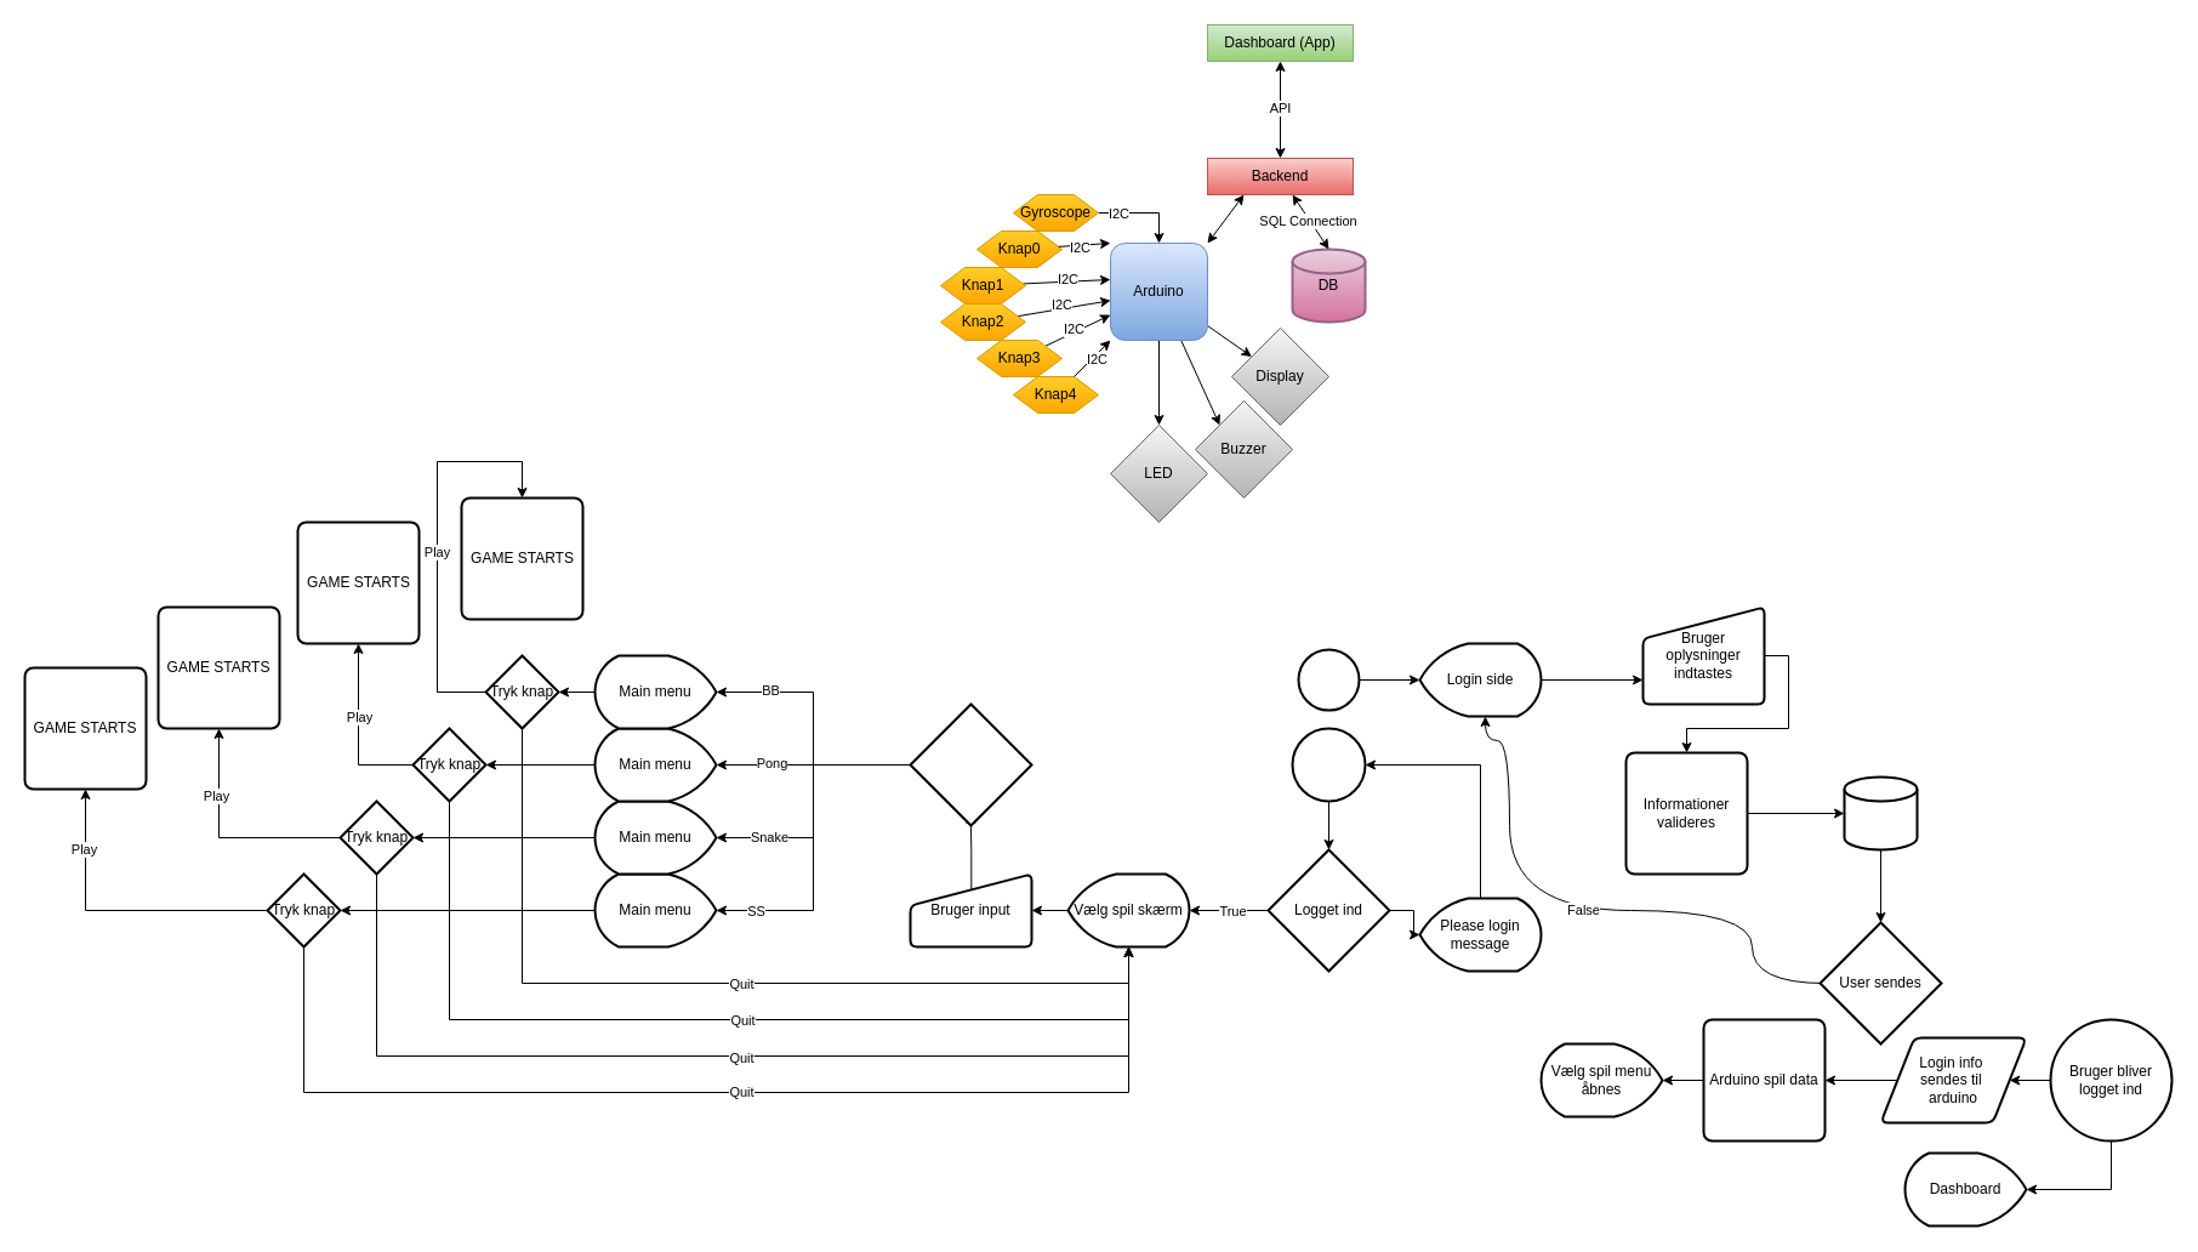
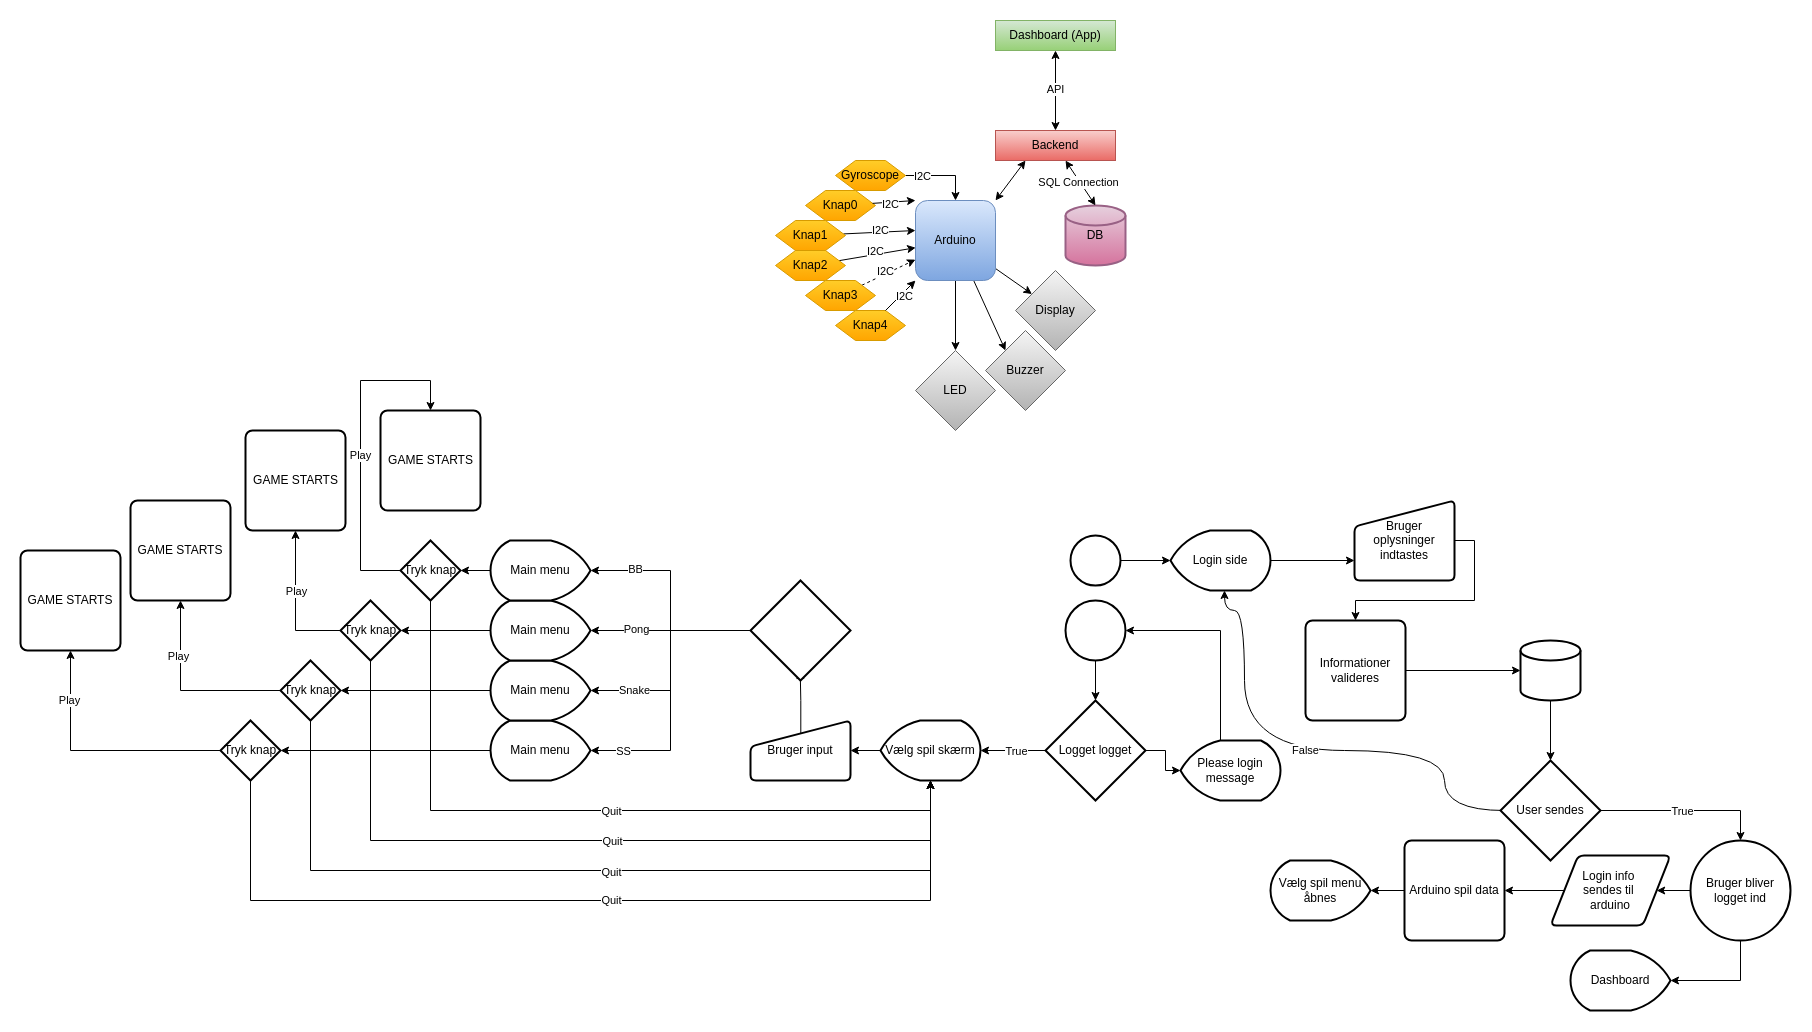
- <mxCell id="70" style="rounded=0;orthogonalLoop=1;jettySize=auto;html=1;" parent="52" source="71" target="62" edge="1"><mxGeometry relative="1" as="geometry" /></mxCell>
+ <mxCell id="70" style="rounded=0;orthogonalLoop=1;jettySize=auto;html=1;dashed=1;" parent="52" source="71" target="62" edge="1"><mxGeometry relative="1" as="geometry" /></mxCell>
- <mxCell id="8" value="Informationer valideres" style="rounded=1;whiteSpace=wrap;html=1;absoluteArcSize=1;arcSize=14;strokeWidth=2;" parent="1" vertex="1"><mxGeometry x="1340" y="620" width="100" height="100" as="geometry" /></mxCell>
+ <mxCell id="8" value="Informationer valideres" style="rounded=1;whiteSpace=wrap;html=1;absoluteArcSize=1;arcSize=14;strokeWidth=2;" parent="1" vertex="1"><mxGeometry x="1305" y="620" width="100" height="100" as="geometry" /></mxCell>
- <mxCell id="28" value="Logget ind" style="strokeWidth=2;html=1;shape=mxgraph.flowchart.decision;whiteSpace=wrap;" parent="1" vertex="1"><mxGeometry x="1045" y="700" width="100" height="100" as="geometry" /></mxCell>
+ <mxCell id="28" value="Logget logget" style="strokeWidth=2;html=1;shape=mxgraph.flowchart.decision;whiteSpace=wrap;" parent="1" vertex="1"><mxGeometry x="1045" y="700" width="100" height="100" as="geometry" /></mxCell>
- <mxCell id="32" value="Please login message" style="strokeWidth=2;html=1;shape=mxgraph.flowchart.display;whiteSpace=wrap;" parent="1" vertex="1"><mxGeometry x="1170" y="740" width="100" height="60" as="geometry" /></mxCell>
+ <mxCell id="32" value="Please login message" style="strokeWidth=2;html=1;shape=mxgraph.flowchart.display;whiteSpace=wrap;" parent="1" vertex="1"><mxGeometry x="1180" y="740" width="100" height="60" as="geometry" /></mxCell>
+ <mxCell id="9" style="edgeStyle=orthogonalEdgeStyle;rounded=0;orthogonalLoop=1;jettySize=auto;html=1;entryX=0.5;entryY=0;entryDx=0;entryDy=0;" parent="1" source="13" target="17" edge="1"><mxGeometry relative="1" as="geometry"><mxPoint x="1710" y="810" as="targetPoint" /></mxGeometry></mxCell>
+ <mxCell id="10" value="True" style="edgeLabel;html=1;align=center;verticalAlign=middle;resizable=0;points=[];" parent="9" vertex="1" connectable="0"><mxGeometry x="-0.048" relative="1" as="geometry"><mxPoint as="offset" /></mxGeometry></mxCell>
